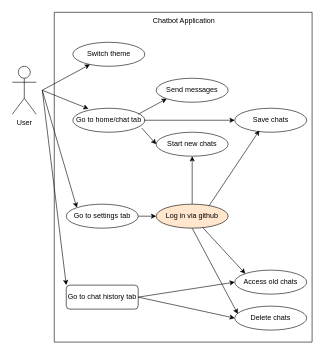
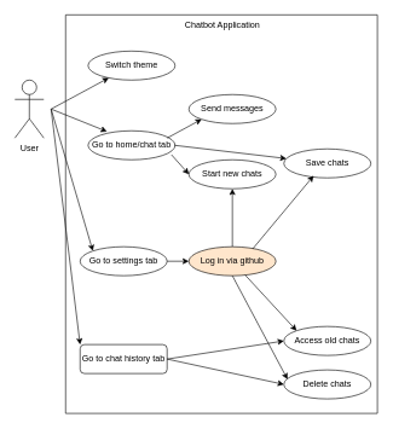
- <mxCell id="7" value="Save chats" style="ellipse;whiteSpace=wrap;html=1;" vertex="1" parent="2"><mxGeometry x="301" y="160" width="120" height="40" as="geometry" /></mxCell>
+ <mxCell id="7" value="Save chats" style="ellipse;whiteSpace=wrap;html=1;" vertex="1" parent="2"><mxGeometry x="301" y="185" width="120" height="40" as="geometry" /></mxCell>
